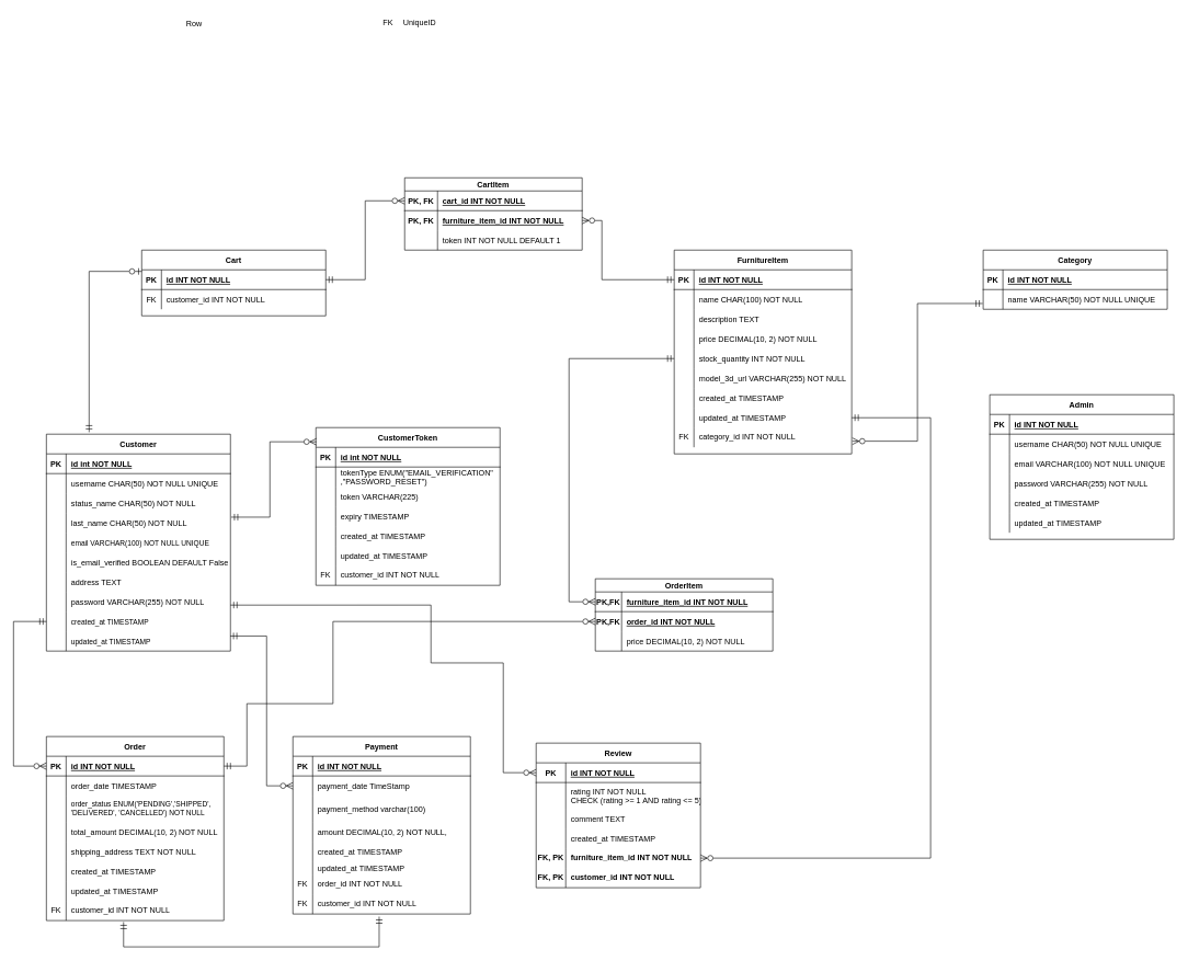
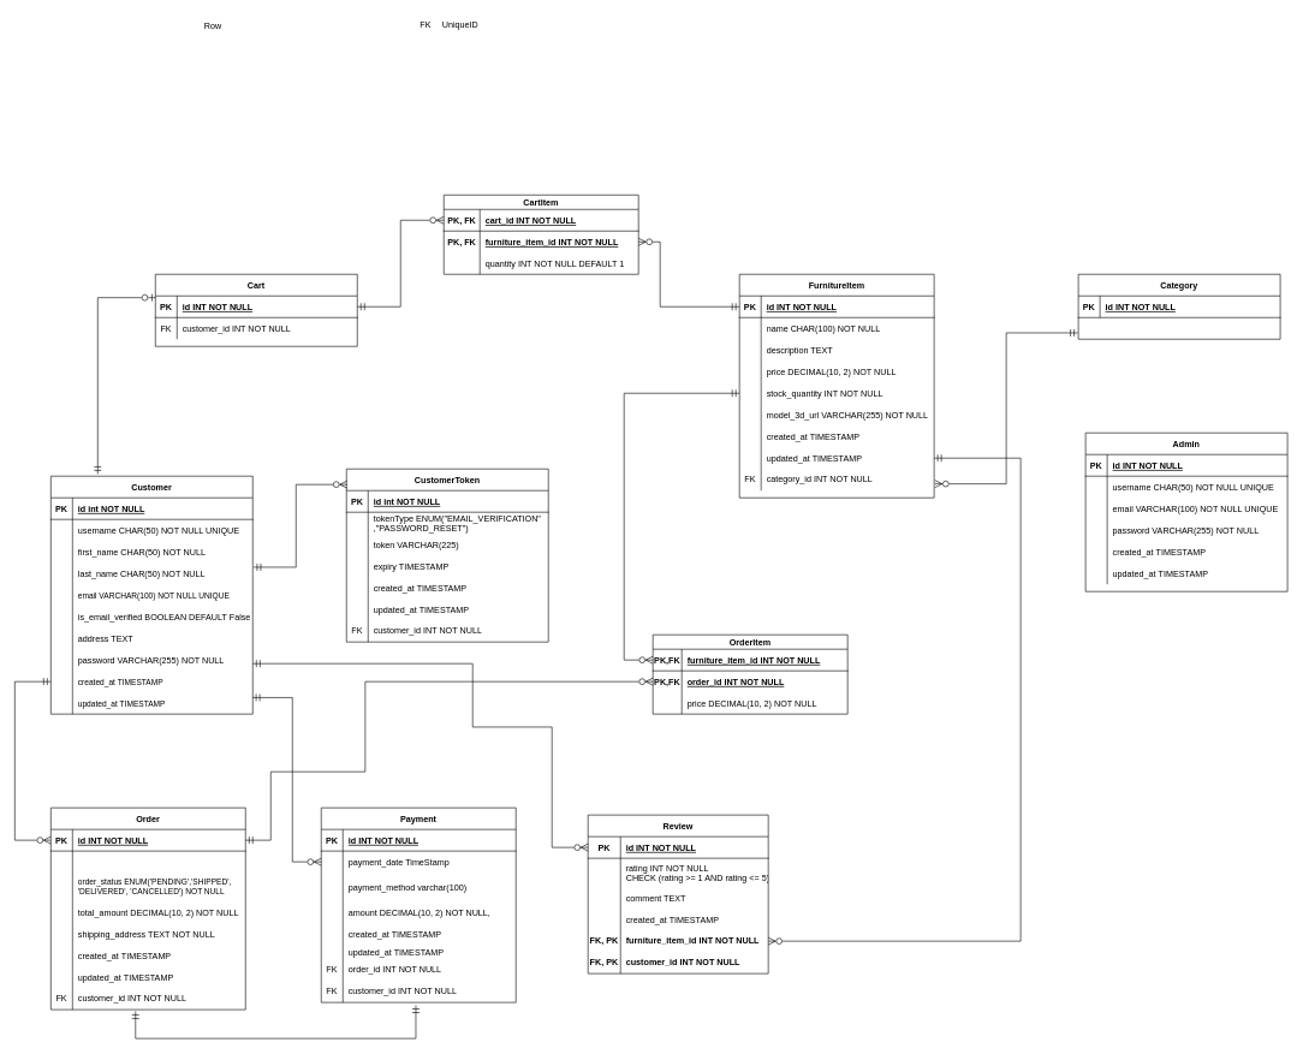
- <mxCell id="210" value="token INT NOT NULL DEFAULT 1" style="shape=partialRectangle;connectable=0;fillColor=none;top=0;left=0;bottom=0;right=0;align=left;spacingLeft=6;overflow=hidden;" vertex="1" parent="208"><mxGeometry x="50" width="220" height="30" as="geometry"><mxRectangle width="220" height="30" as="alternateBounds" /></mxGeometry></mxCell>
+ <mxCell id="210" value="quantity INT NOT NULL DEFAULT 1" style="shape=partialRectangle;connectable=0;fillColor=none;top=0;left=0;bottom=0;right=0;align=left;spacingLeft=6;overflow=hidden;" vertex="1" parent="208"><mxGeometry x="50" width="220" height="30" as="geometry"><mxRectangle width="220" height="30" as="alternateBounds" /></mxGeometry></mxCell>
- <mxCell id="86" value="name VARCHAR(50) NOT NULL UNIQUE" style="shape=partialRectangle;overflow=hidden;connectable=0;fillColor=none;top=0;left=0;bottom=0;right=0;align=left;spacingLeft=6;" parent="84" vertex="1"><mxGeometry x="30" width="250" height="30" as="geometry"><mxRectangle width="250" height="30" as="alternateBounds" /></mxGeometry></mxCell>
- <mxCell id="30" value="status_name CHAR(50) NOT NULL" style="shape=partialRectangle;connectable=0;fillColor=none;top=0;left=0;bottom=0;right=0;align=left;spacingLeft=6;overflow=hidden;" parent="28" vertex="1"><mxGeometry x="30" width="250" height="30" as="geometry"><mxRectangle width="250" height="30" as="alternateBounds" /></mxGeometry></mxCell>
+ <mxCell id="30" value="first_name CHAR(50) NOT NULL" style="shape=partialRectangle;connectable=0;fillColor=none;top=0;left=0;bottom=0;right=0;align=left;spacingLeft=6;overflow=hidden;" parent="28" vertex="1"><mxGeometry x="30" width="250" height="30" as="geometry"><mxRectangle width="250" height="30" as="alternateBounds" /></mxGeometry></mxCell>
- <mxCell id="93" value="order_date TIMESTAMP" style="shape=partialRectangle;overflow=hidden;connectable=0;fillColor=none;top=0;left=0;bottom=0;right=0;align=left;spacingLeft=6;" parent="91" vertex="1"><mxGeometry x="30" width="240" height="30" as="geometry"><mxRectangle width="240" height="30" as="alternateBounds" /></mxGeometry></mxCell>
